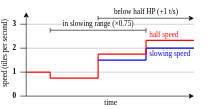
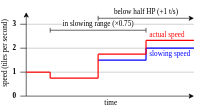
- <mxCell id="24" value="half speed" style="text;strokeColor=none;fillColor=none;align=left;verticalAlign=middle;spacingLeft=4;spacingRight=4;overflow=hidden;points=[[0,0.5],[1,0.5]];portConstraint=eastwest;rotatable=0;whiteSpace=wrap;html=1;fontColor=#FF0000;fontFamily=&quot;Latin Modern Regular 12&quot;;" parent="1" vertex="1"><mxGeometry x="230" y="47" width="80" height="20" as="geometry" /></mxCell>
+ <mxCell id="24" value="actual speed" style="text;strokeColor=none;fillColor=none;align=left;verticalAlign=middle;spacingLeft=4;spacingRight=4;overflow=hidden;points=[[0,0.5],[1,0.5]];portConstraint=eastwest;rotatable=0;whiteSpace=wrap;html=1;fontColor=#FF0000;fontFamily=&quot;Latin Modern Regular 12&quot;;" parent="1" vertex="1"><mxGeometry x="230" y="47" width="80" height="20" as="geometry" /></mxCell>
